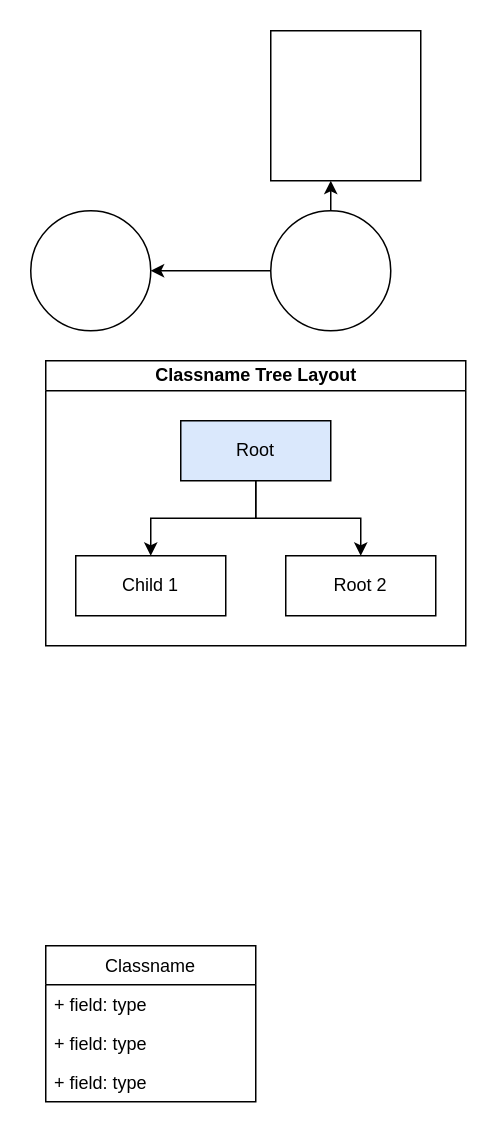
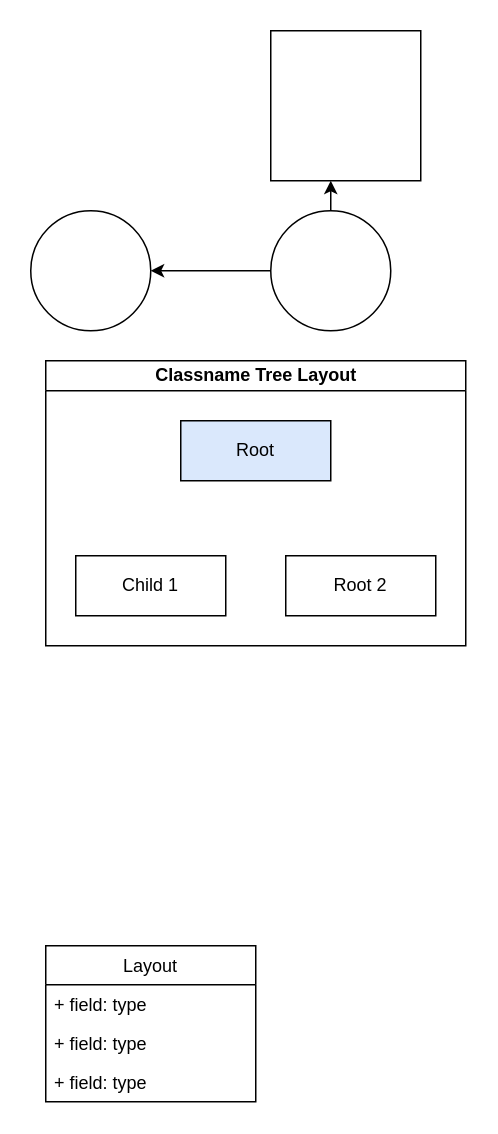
- <mxCell id="10" value="" style="edgeStyle=elbowEdgeStyle;elbow=vertical;html=1;rounded=0;" edge="1" parent="7" source="8" target="9"><mxGeometry relative="1" as="geometry" /></mxCell>
- <mxCell id="12" value="" style="edgeStyle=elbowEdgeStyle;elbow=vertical;html=1;rounded=0;" edge="1" parent="7" source="8" target="11"><mxGeometry relative="1" as="geometry" /></mxCell>
- <mxCell id="13" value="Classname" style="swimlane;fontStyle=0;childLayout=stackLayout;horizontal=1;startSize=26;fillColor=none;horizontalStack=0;resizeParent=1;resizeParentMax=0;resizeLast=0;collapsible=1;marginBottom=0;" vertex="1" parent="1"><mxGeometry x="30" y="630" width="140" height="104" as="geometry" /></mxCell>
+ <mxCell id="13" value="Layout" style="swimlane;fontStyle=0;childLayout=stackLayout;horizontal=1;startSize=26;fillColor=none;horizontalStack=0;resizeParent=1;resizeParentMax=0;resizeLast=0;collapsible=1;marginBottom=0;" vertex="1" parent="1"><mxGeometry x="30" y="630" width="140" height="104" as="geometry" /></mxCell>
